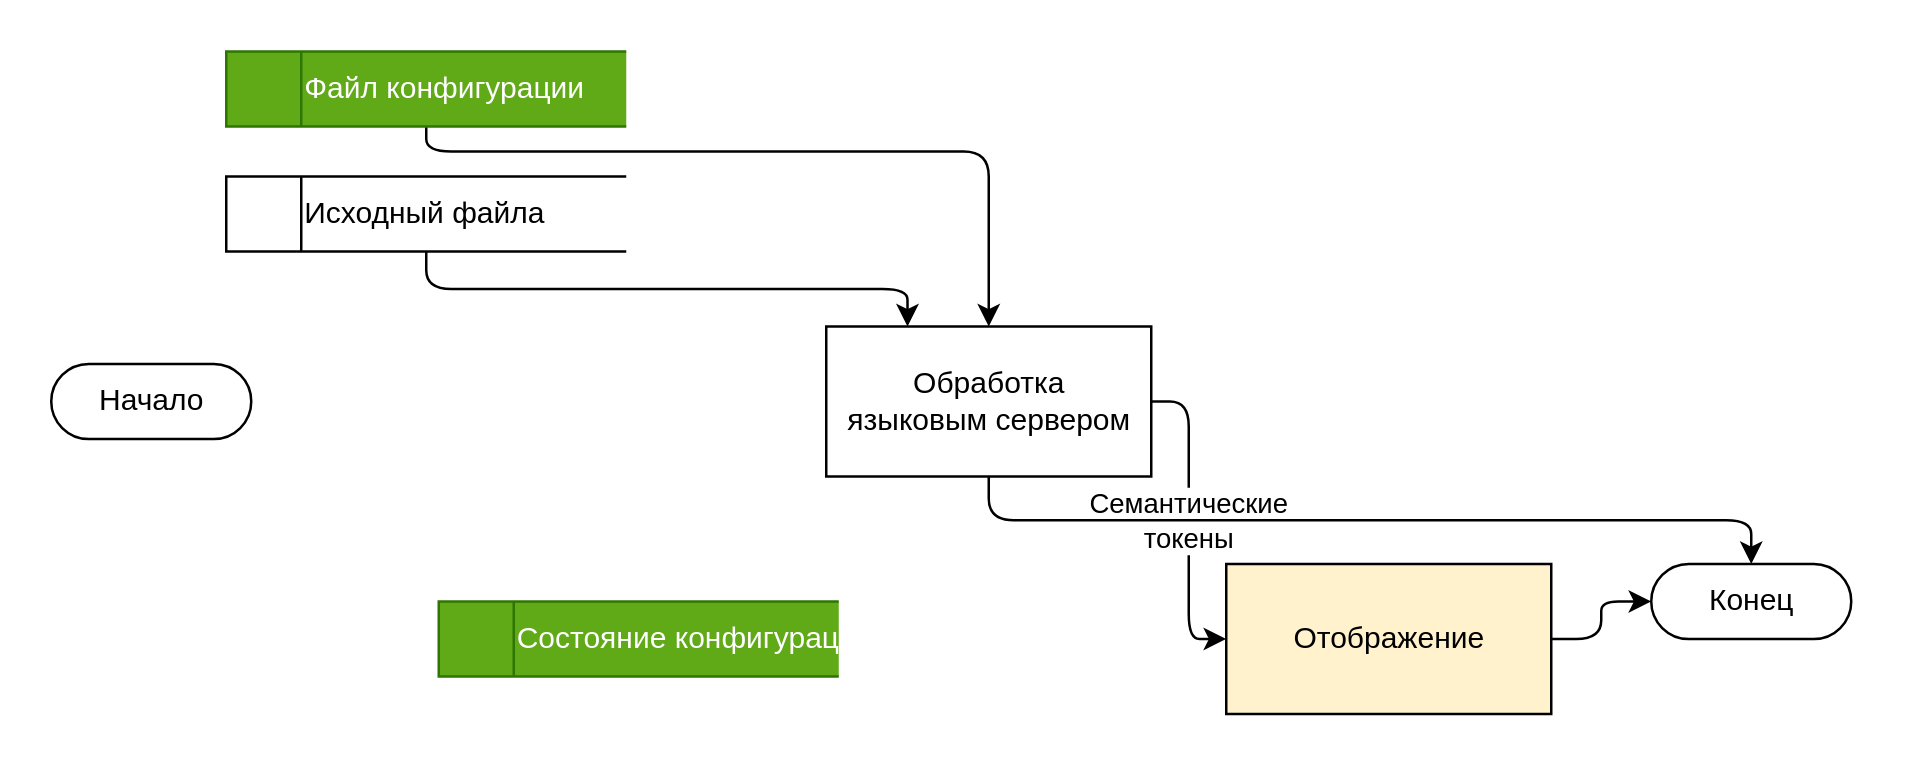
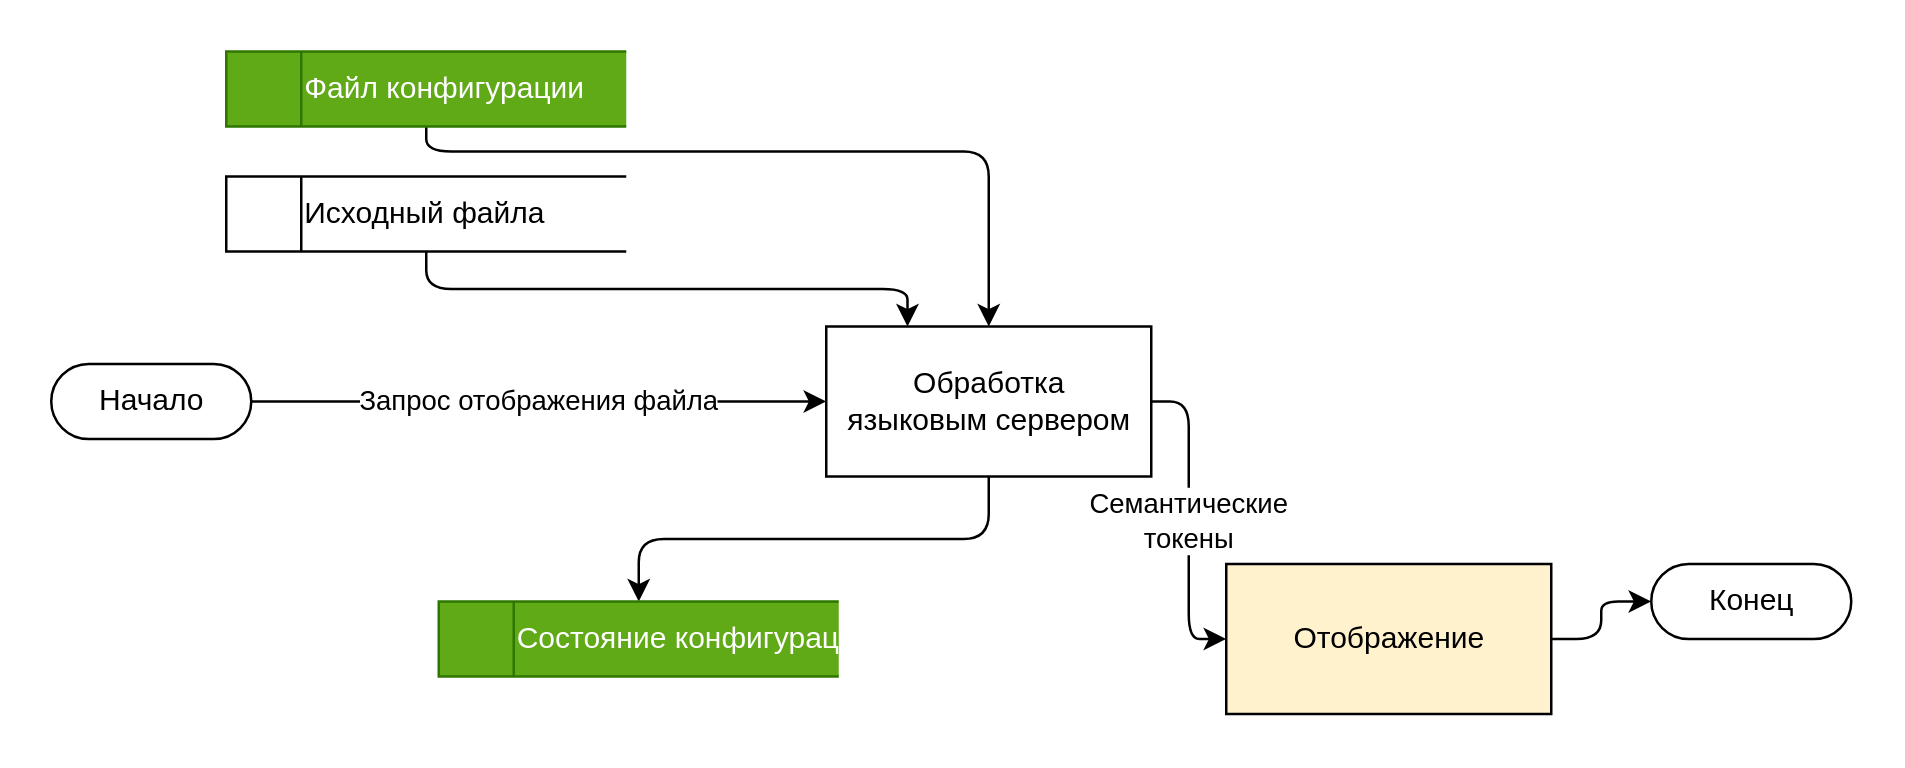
+ <mxCell id="9" value="Запрос отображения файла" style="edgeStyle=orthogonalEdgeStyle;html=1;exitX=1;exitY=0.5;exitDx=0;exitDy=0;exitPerimeter=0;entryX=0;entryY=0.5;entryDx=0;entryDy=0;" parent="1" source="10" target="6" edge="1"><mxGeometry relative="1" as="geometry" /></mxCell>
- <mxCell id="5" style="edgeStyle=orthogonalEdgeStyle;html=1;exitX=0.5;exitY=1;exitDx=0;exitDy=0;" parent="1" source="6" target="14" edge="1"><mxGeometry relative="1" as="geometry" /></mxCell>
+ <mxCell id="5" style="edgeStyle=orthogonalEdgeStyle;html=1;exitX=0.5;exitY=1;exitDx=0;exitDy=0;" parent="1" source="6" target="13" edge="1"><mxGeometry relative="1" as="geometry" /></mxCell>
